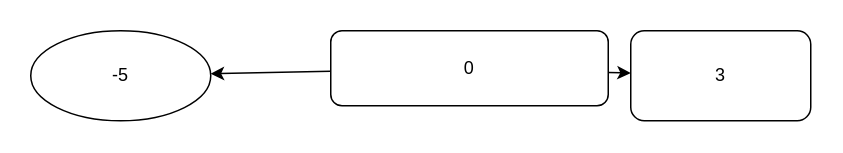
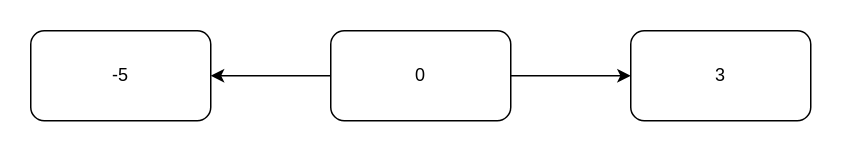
- <mxCell id="4" value="0" style="rounded=1;whiteSpace=wrap;html=1;" vertex="1" parent="1"><mxGeometry x="220" y="20" width="185" height="50" as="geometry" /></mxCell>
+ <mxCell id="4" value="0" style="rounded=1;whiteSpace=wrap;html=1;" vertex="1" parent="1"><mxGeometry x="220" y="20" width="120" height="60" as="geometry" /></mxCell>
- <mxCell id="6" value="-5" style="ellipse;whiteSpace=wrap;html=1;" vertex="1" parent="1"><mxGeometry x="20" y="20" width="120" height="60" as="geometry" /></mxCell>
+ <mxCell id="6" value="-5" style="whiteSpace=wrap;html=1;rounded=1;" vertex="1" parent="1"><mxGeometry x="20" y="20" width="120" height="60" as="geometry" /></mxCell>
